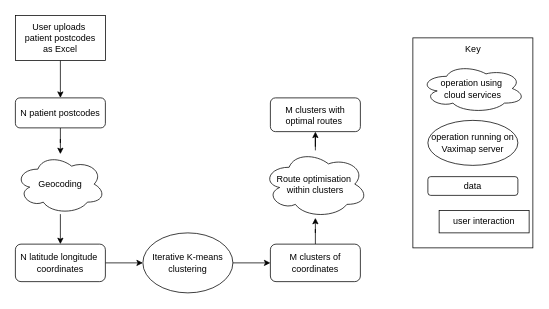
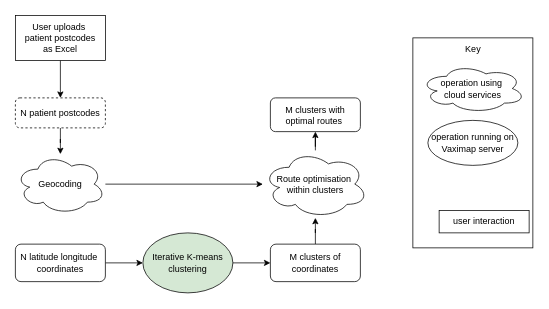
- <mxCell id="4" value="N patient postcodes" style="rounded=1;whiteSpace=wrap;html=1;" vertex="1" parent="1"><mxGeometry x="20" y="130" width="120" height="40" as="geometry" /></mxCell>
+ <mxCell id="4" value="N patient postcodes" style="rounded=1;whiteSpace=wrap;html=1;dashed=1;" vertex="1" parent="1"><mxGeometry x="20" y="130" width="120" height="40" as="geometry" /></mxCell>
- <mxCell id="21" value="data" style="rounded=1;whiteSpace=wrap;html=1;" vertex="1" parent="1"><mxGeometry x="570" y="235" width="120" height="25" as="geometry" /></mxCell>
- <mxCell id="5" value="" style="edgeStyle=orthogonalEdgeStyle;rounded=0;orthogonalLoop=1;jettySize=auto;html=1;" edge="1" parent="1" source="6" target="8"><mxGeometry relative="1" as="geometry" /></mxCell>
+ <mxCell id="5" value="" style="edgeStyle=orthogonalEdgeStyle;rounded=0;orthogonalLoop=1;jettySize=auto;html=1;" edge="1" parent="1" source="6" target="14"><mxGeometry relative="1" as="geometry" /></mxCell>
- <mxCell id="10" value="Iterative K-means clustering" style="ellipse;whiteSpace=wrap;html=1;" vertex="1" parent="1"><mxGeometry x="190" y="310" width="120" height="80" as="geometry" /></mxCell>
+ <mxCell id="10" value="Iterative K-means clustering" style="ellipse;whiteSpace=wrap;html=1;fillColor=#d5e8d4;" vertex="1" parent="1"><mxGeometry x="190" y="310" width="120" height="80" as="geometry" /></mxCell>
